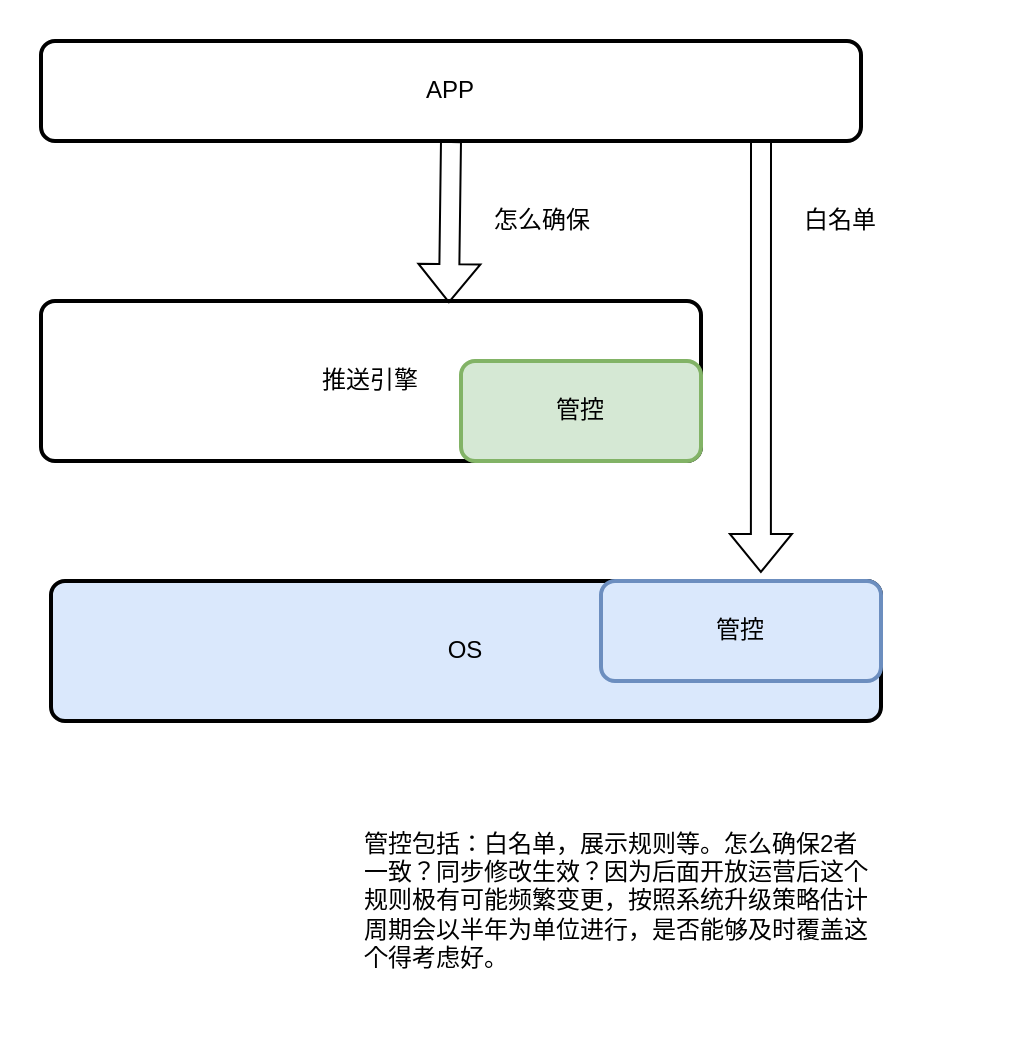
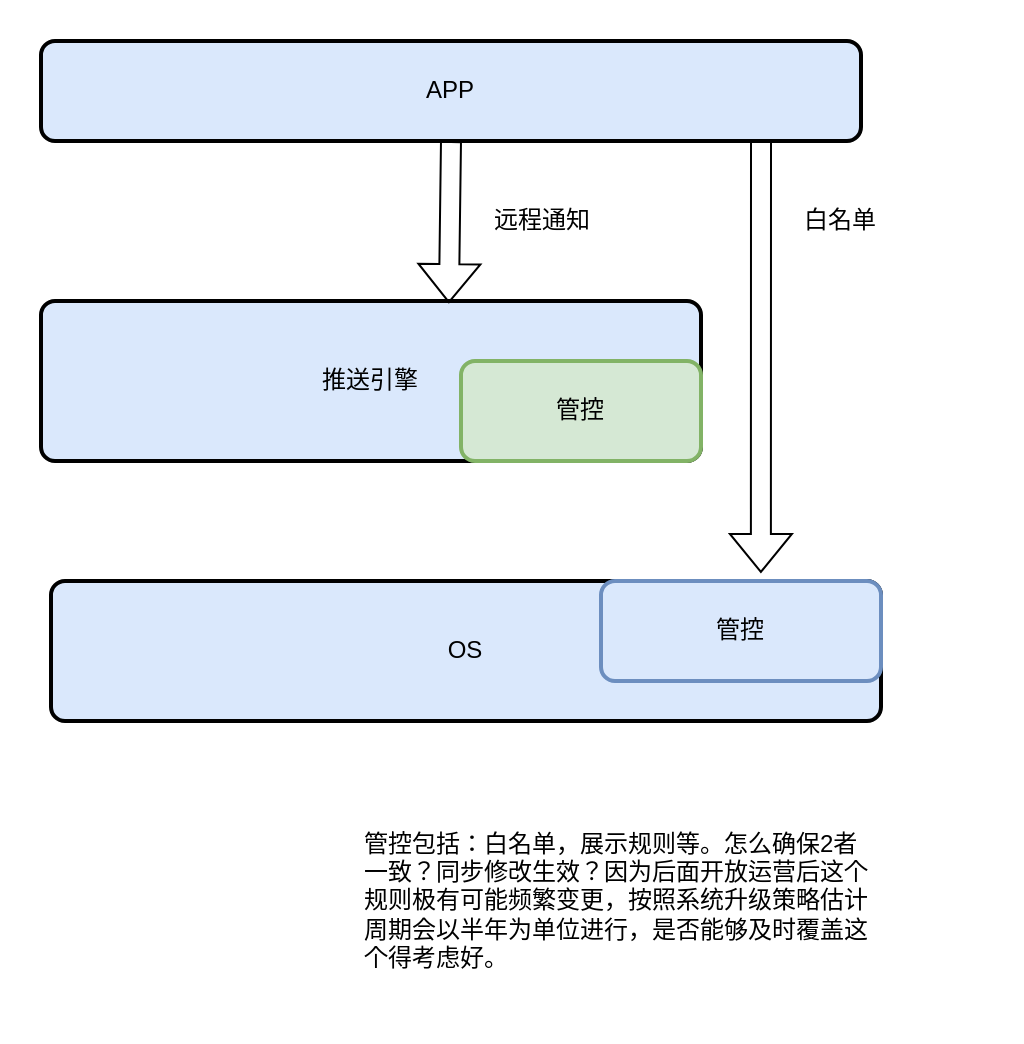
- <mxCell id="6" value="APP" style="rounded=1;whiteSpace=wrap;html=1;absoluteArcSize=1;arcSize=14;strokeWidth=2;" vertex="1" parent="1"><mxGeometry x="20" y="20" width="410" height="50" as="geometry" /></mxCell>
+ <mxCell id="6" value="APP" style="rounded=1;whiteSpace=wrap;html=1;absoluteArcSize=1;arcSize=14;strokeWidth=2;fillColor=#dae8fc;" vertex="1" parent="1"><mxGeometry x="20" y="20" width="410" height="50" as="geometry" /></mxCell>
- <mxCell id="10" value="怎么确保" style="text;html=1;strokeColor=none;fillColor=none;align=left;verticalAlign=middle;whiteSpace=wrap;rounded=0;" vertex="1" parent="1"><mxGeometry x="245" y="60" width="90" height="100" as="geometry" /></mxCell>
+ <mxCell id="10" value="远程通知" style="text;html=1;strokeColor=none;fillColor=none;align=left;verticalAlign=middle;whiteSpace=wrap;rounded=0;" vertex="1" parent="1"><mxGeometry x="245" y="60" width="90" height="100" as="geometry" /></mxCell>
- <mxCell id="3" value="推送引擎" style="rounded=1;whiteSpace=wrap;html=1;absoluteArcSize=1;arcSize=14;strokeWidth=2;" vertex="1" parent="1"><mxGeometry x="20" y="150" width="330" height="80" as="geometry" /></mxCell>
+ <mxCell id="3" value="推送引擎" style="rounded=1;whiteSpace=wrap;html=1;absoluteArcSize=1;arcSize=14;strokeWidth=2;fillColor=#dae8fc;" vertex="1" parent="1"><mxGeometry x="20" y="150" width="330" height="80" as="geometry" /></mxCell>
